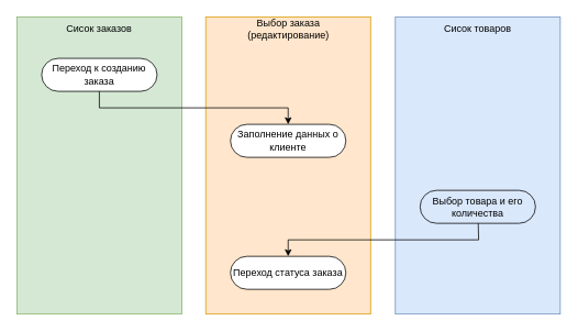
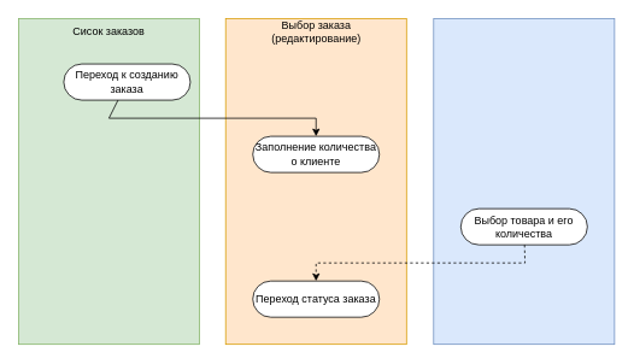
- <mxCell id="10" value="Сисок товаров" style="text;html=1;align=center;verticalAlign=middle;whiteSpace=wrap;rounded=0;fontColor=#000000;" parent="1" vertex="1"><mxGeometry x="534" y="20" width="90" height="30" as="geometry" /></mxCell>
- <mxCell id="6" value="Переход к созданию заказа" style="rounded=1;whiteSpace=wrap;html=1;arcSize=50;" parent="1" vertex="1"><mxGeometry x="50" y="70" width="140" height="40" as="geometry" /></mxCell>
+ <mxCell id="6" value="Переход к созданию заказа" style="rounded=1;whiteSpace=wrap;html=1;arcSize=50;" parent="1" vertex="1"><mxGeometry x="70" y="70" width="140" height="40" as="geometry" /></mxCell>
- <mxCell id="7" value="Заполнение данных о клиенте" style="rounded=1;whiteSpace=wrap;html=1;arcSize=50;" parent="1" vertex="1"><mxGeometry x="279" y="150" width="140" height="40" as="geometry" /></mxCell>
+ <mxCell id="7" value="Заполнение количества о клиенте" style="rounded=1;whiteSpace=wrap;html=1;arcSize=50;" parent="1" vertex="1"><mxGeometry x="279" y="150" width="140" height="40" as="geometry" /></mxCell>
- <mxCell id="11" value="Выбор товара и его количества" style="rounded=1;whiteSpace=wrap;html=1;arcSize=50;fillColor=#dae8fc;" parent="1" vertex="1"><mxGeometry x="509" y="230" width="140" height="40" as="geometry" /></mxCell>
+ <mxCell id="11" value="Выбор товара и его количества" style="rounded=1;whiteSpace=wrap;html=1;arcSize=50;" parent="1" vertex="1"><mxGeometry x="509" y="230" width="140" height="40" as="geometry" /></mxCell>
- <mxCell id="13" value="" style="endArrow=classic;html=1;rounded=0;" edge="1" parent="1" source="11" target="12"><mxGeometry width="50" height="50" relative="1" as="geometry"><mxPoint x="320" y="280" as="sourcePoint" /><mxPoint x="370" y="230" as="targetPoint" /><Array as="points"><mxPoint x="580" y="290" /><mxPoint x="349" y="290" /></Array></mxGeometry></mxCell>
+ <mxCell id="13" value="" style="endArrow=classic;html=1;rounded=0;dashed=1;" edge="1" parent="1" source="11" target="12"><mxGeometry width="50" height="50" relative="1" as="geometry"><mxPoint x="320" y="280" as="sourcePoint" /><mxPoint x="370" y="230" as="targetPoint" /><Array as="points"><mxPoint x="580" y="290" /><mxPoint x="349" y="290" /></Array></mxGeometry></mxCell>
